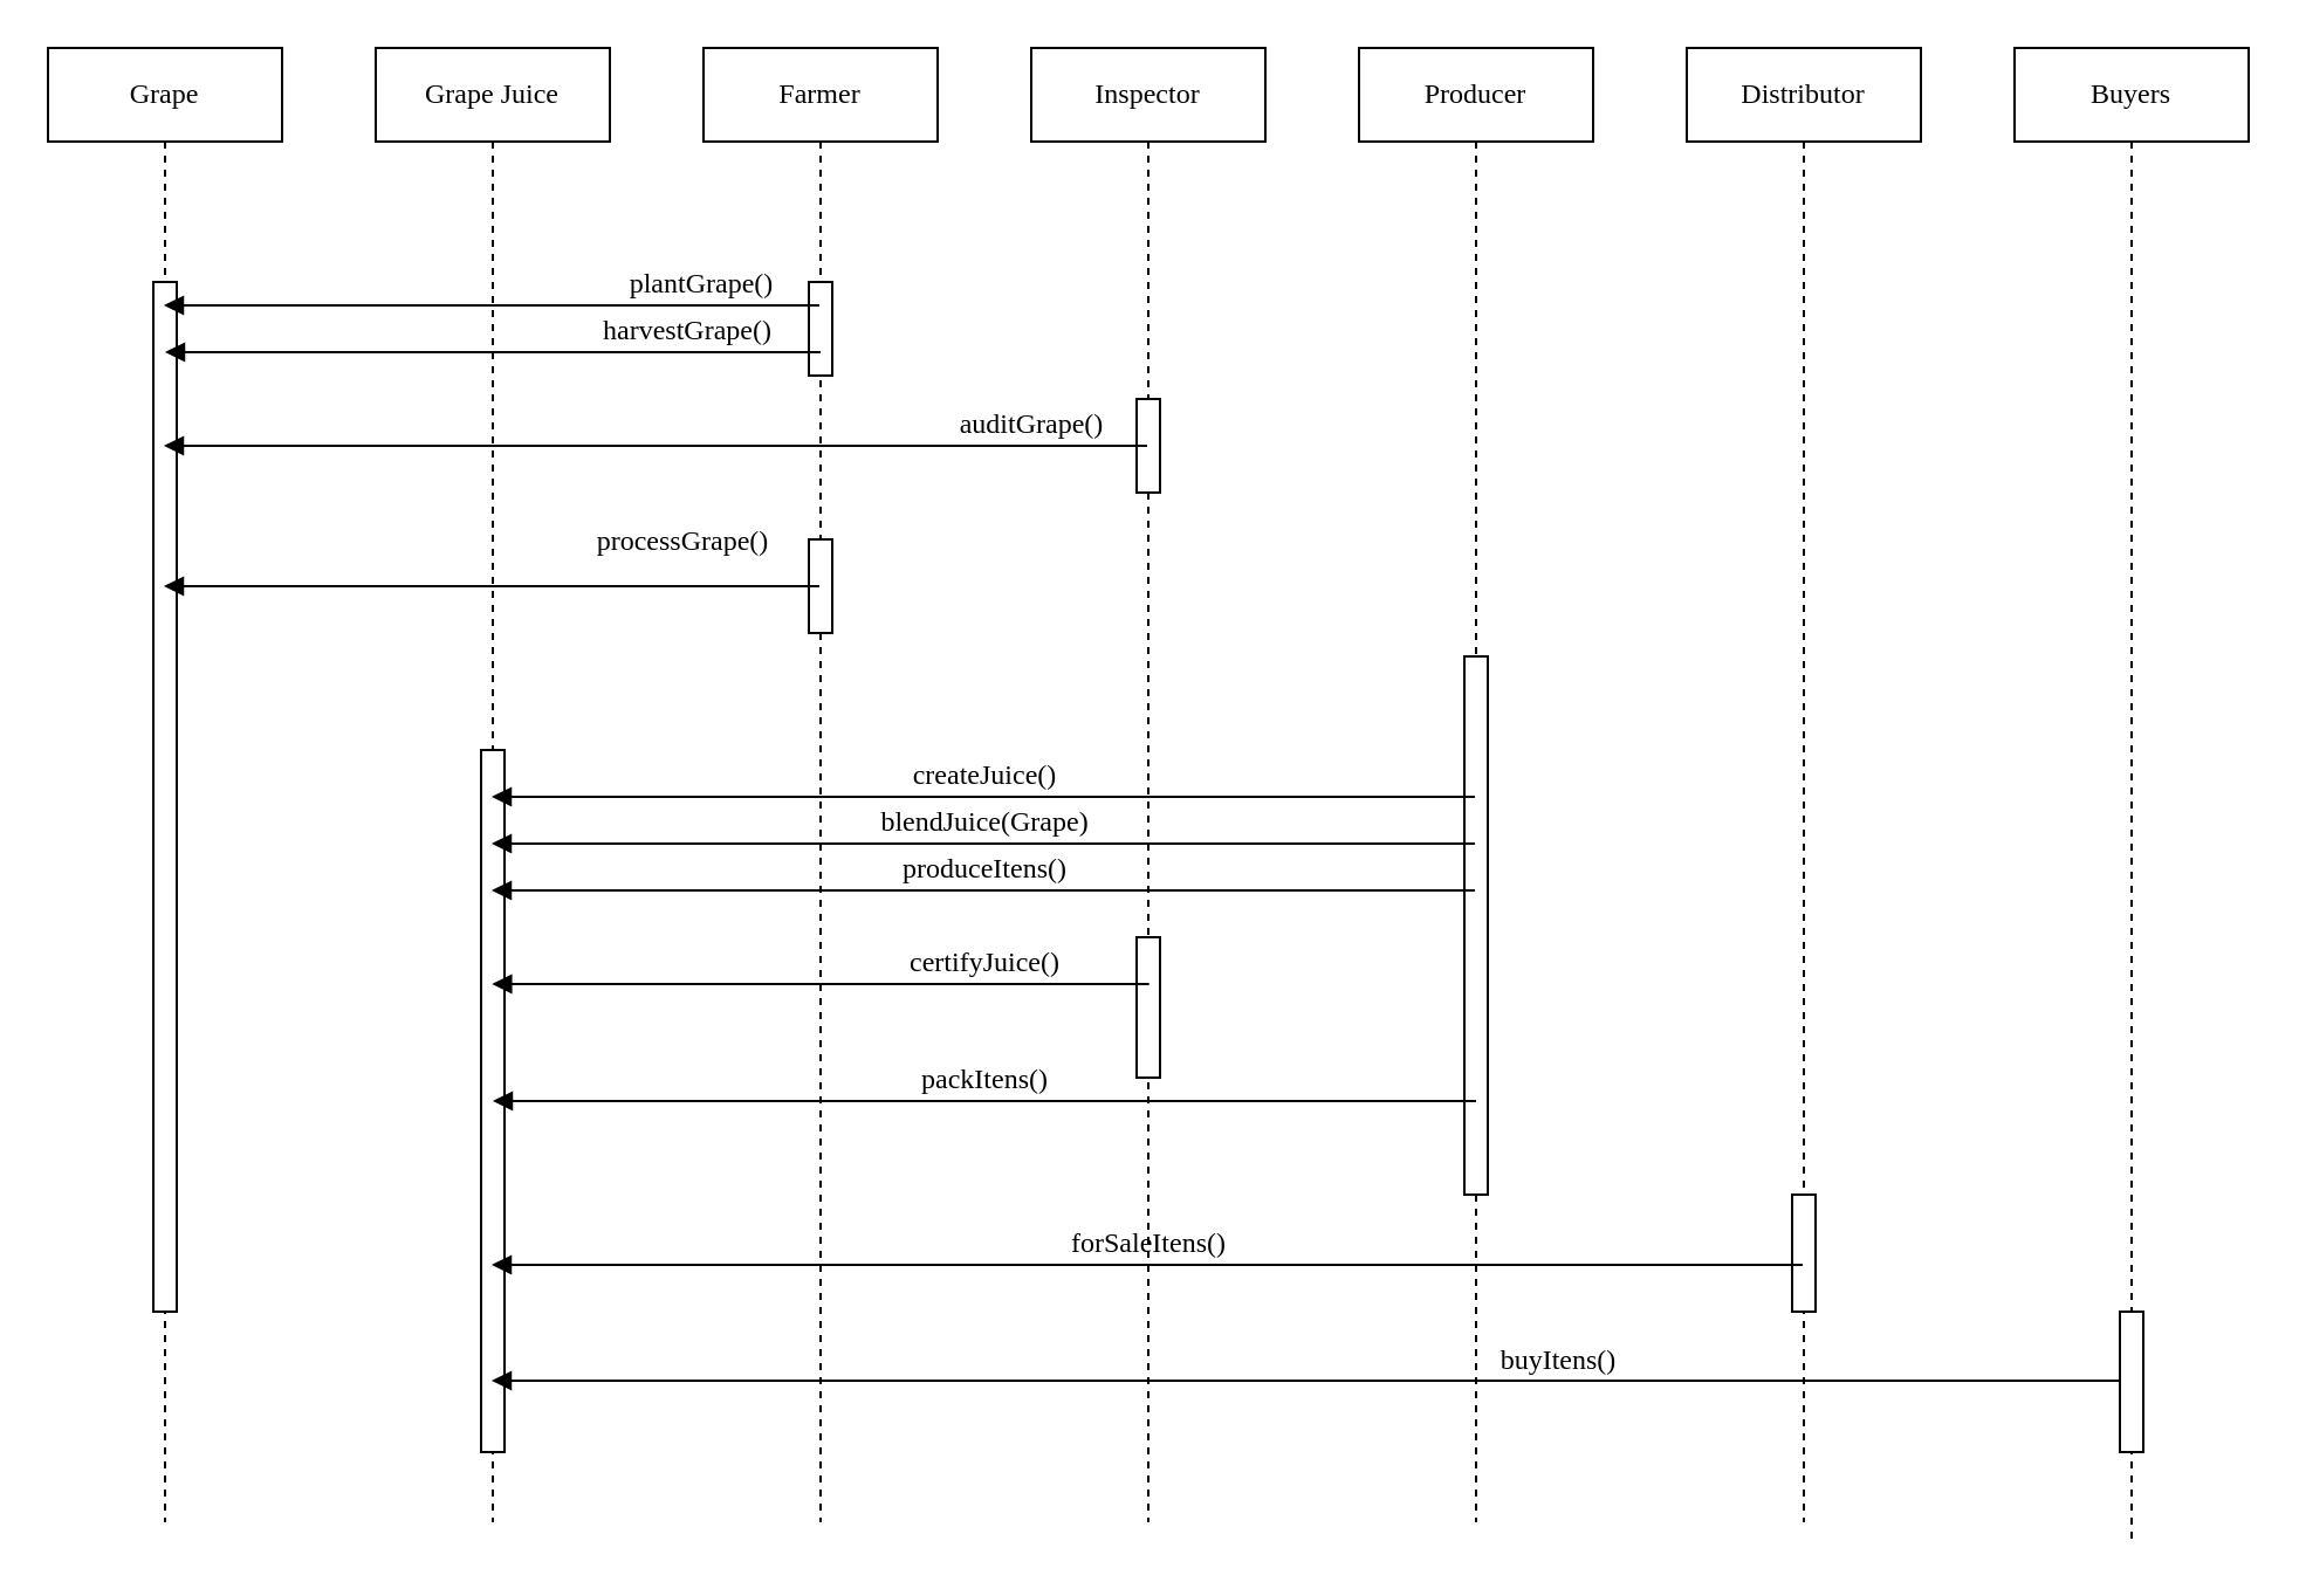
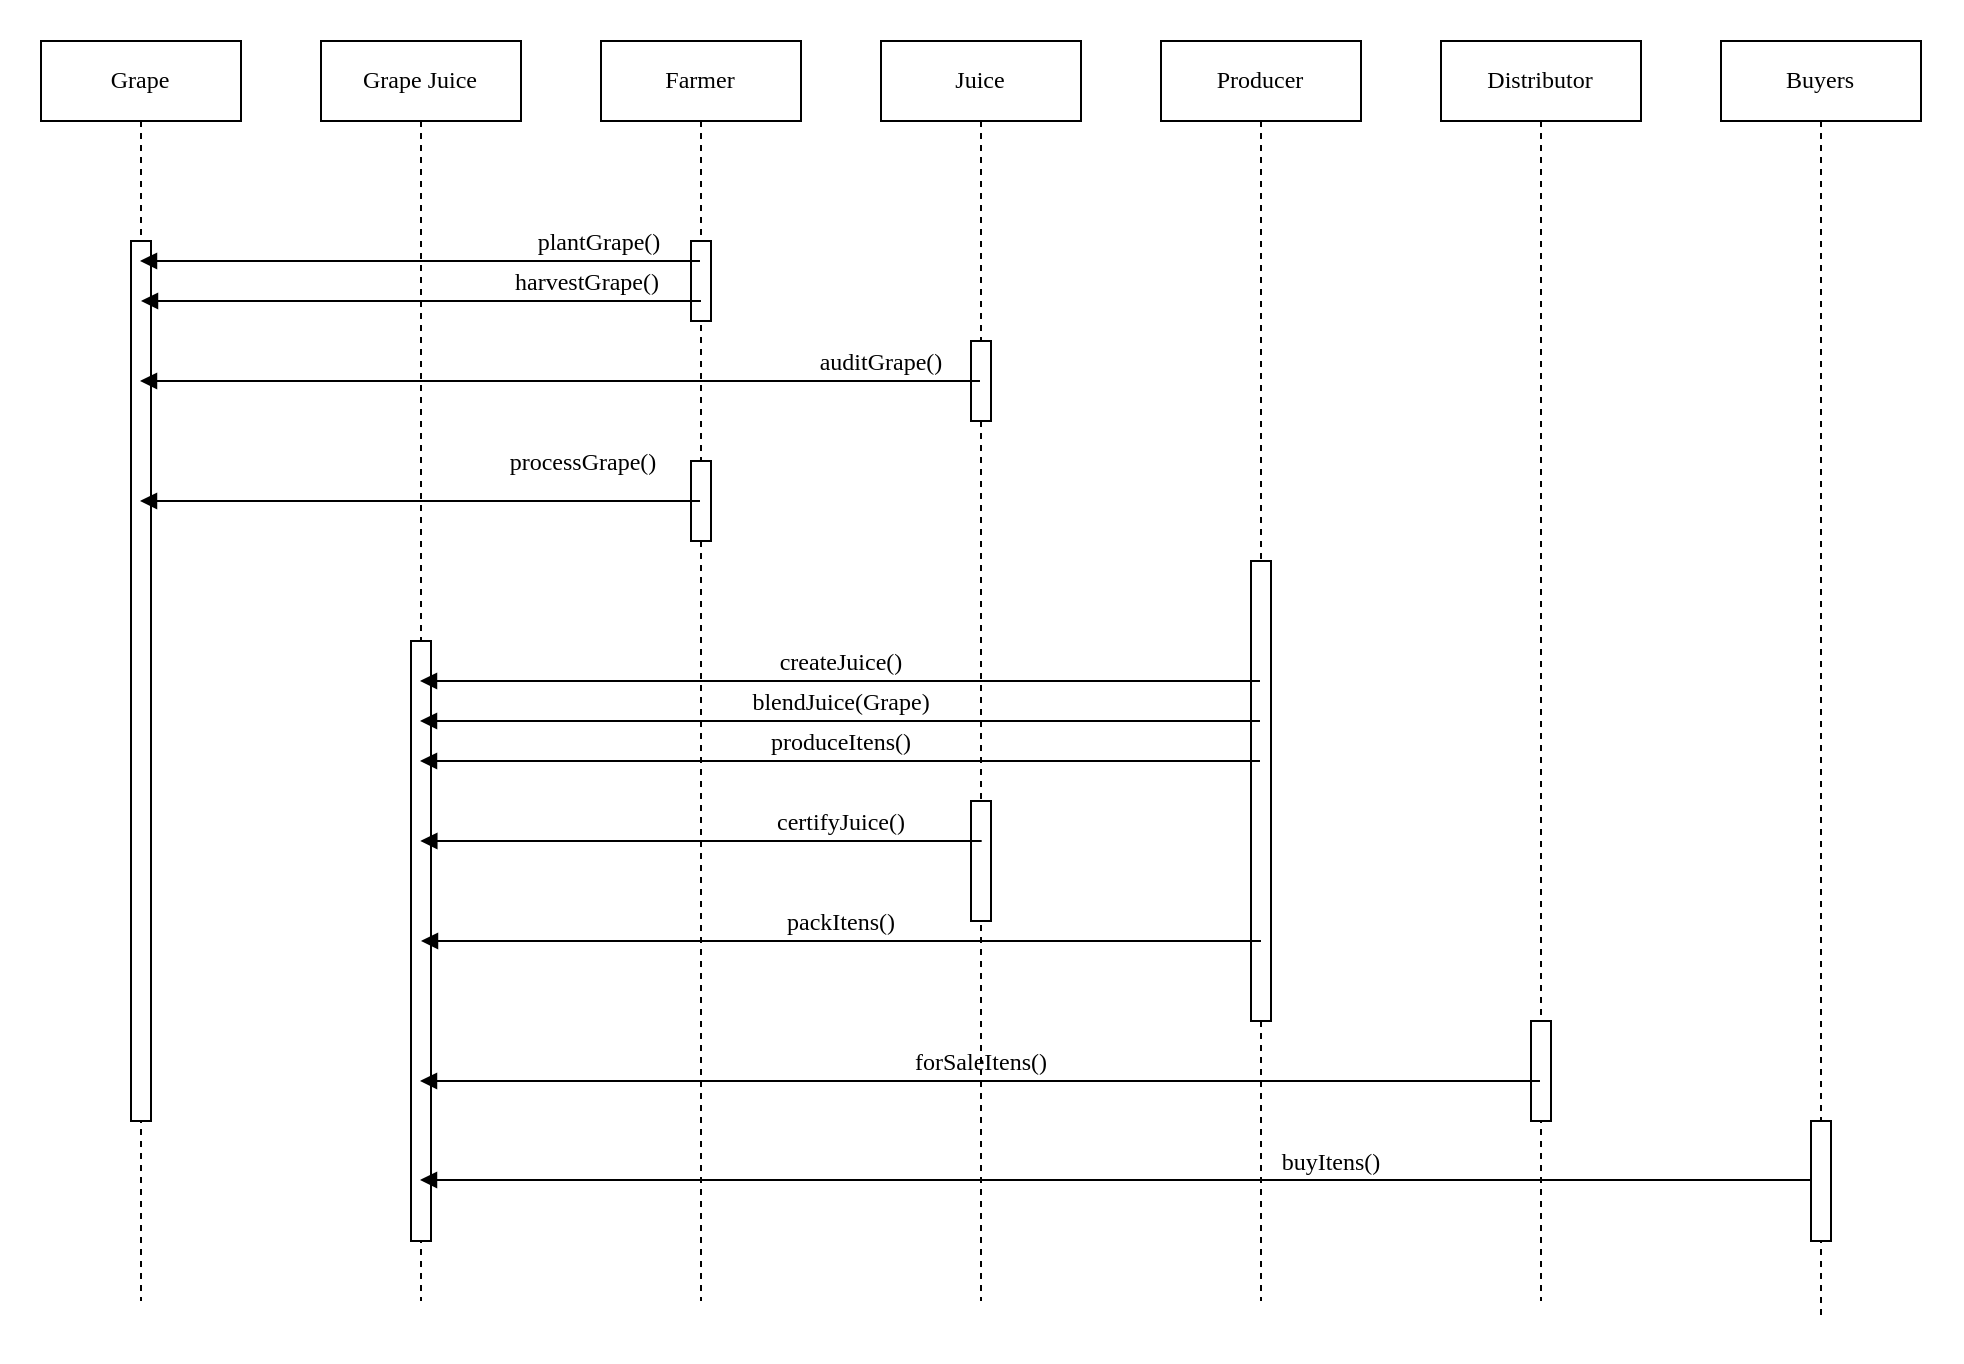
- <mxCell id="5" value="Inspector" style="shape=umlLifeline;perimeter=lifelinePerimeter;whiteSpace=wrap;html=1;container=1;collapsible=0;recursiveResize=0;outlineConnect=0;rounded=0;shadow=0;comic=0;labelBackgroundColor=none;strokeWidth=1;fontFamily=Verdana;fontSize=12;align=center;" parent="1" vertex="1"><mxGeometry x="440" y="20" width="100" height="630" as="geometry" /></mxCell>
+ <mxCell id="5" value="Juice" style="shape=umlLifeline;perimeter=lifelinePerimeter;whiteSpace=wrap;html=1;container=1;collapsible=0;recursiveResize=0;outlineConnect=0;rounded=0;shadow=0;comic=0;labelBackgroundColor=none;strokeWidth=1;fontFamily=Verdana;fontSize=12;align=center;" parent="1" vertex="1"><mxGeometry x="440" y="20" width="100" height="630" as="geometry" /></mxCell>
